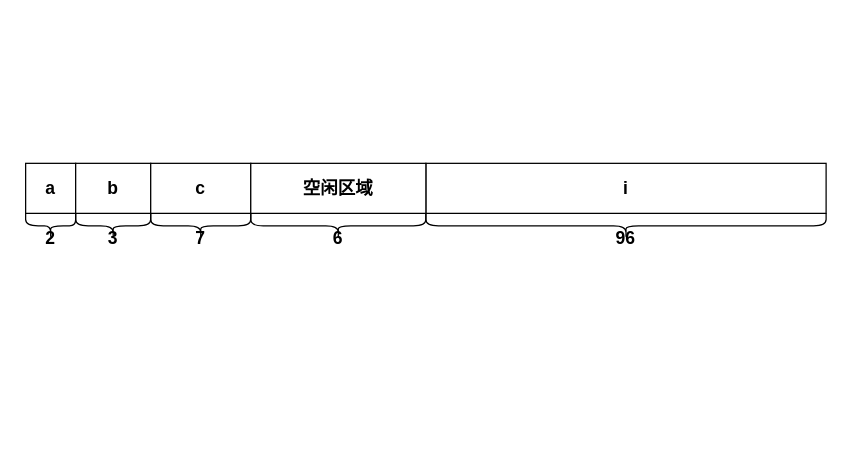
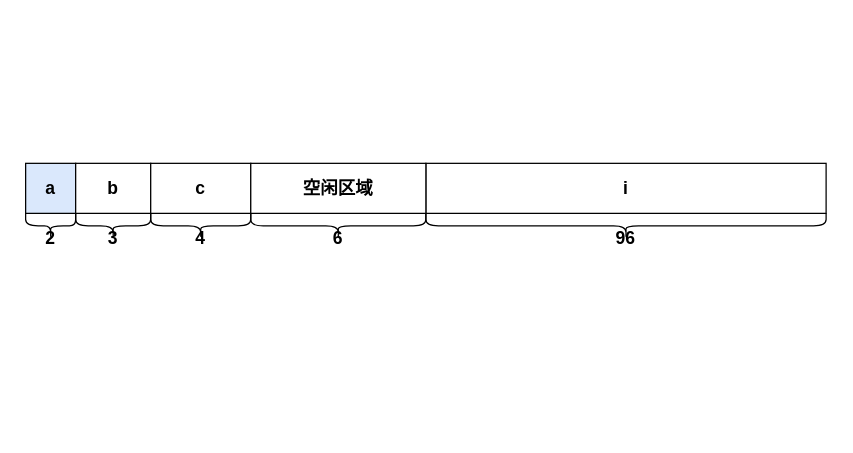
- <mxCell id="3" value="&lt;span style=&quot;font-size: 14px&quot;&gt;&lt;b&gt;a&lt;/b&gt;&lt;/span&gt;" style="rounded=0;whiteSpace=wrap;html=1;" vertex="1" parent="1"><mxGeometry x="20" y="130" width="40" height="40" as="geometry" /></mxCell>
+ <mxCell id="3" value="&lt;span style=&quot;font-size: 14px&quot;&gt;&lt;b&gt;a&lt;/b&gt;&lt;/span&gt;" style="rounded=0;whiteSpace=wrap;html=1;fillColor=#dae8fc;" vertex="1" parent="1"><mxGeometry x="20" y="130" width="40" height="40" as="geometry" /></mxCell>
- <mxCell id="13" value="&lt;font style=&quot;font-size: 14px&quot;&gt;&lt;b&gt;7&lt;/b&gt;&lt;/font&gt;" style="text;html=1;strokeColor=none;fillColor=none;align=center;verticalAlign=middle;whiteSpace=wrap;rounded=0;" vertex="1" parent="1"><mxGeometry x="140" y="170" width="40" height="40" as="geometry" /></mxCell>
+ <mxCell id="13" value="&lt;font style=&quot;font-size: 14px&quot;&gt;&lt;b&gt;4&lt;/b&gt;&lt;/font&gt;" style="text;html=1;strokeColor=none;fillColor=none;align=center;verticalAlign=middle;whiteSpace=wrap;rounded=0;" vertex="1" parent="1"><mxGeometry x="140" y="170" width="40" height="40" as="geometry" /></mxCell>
